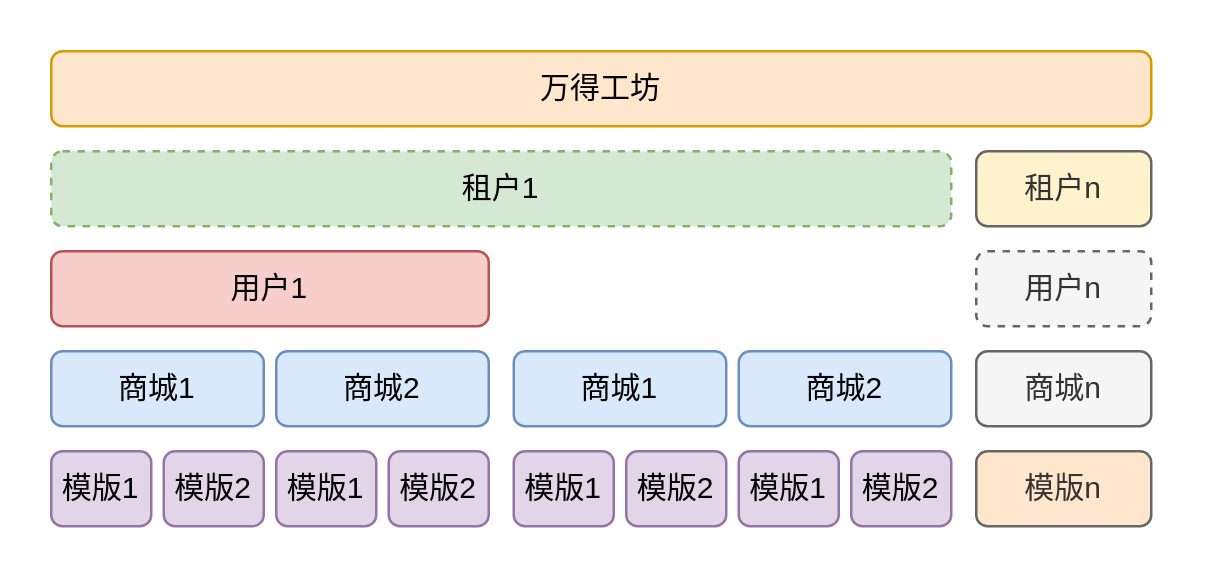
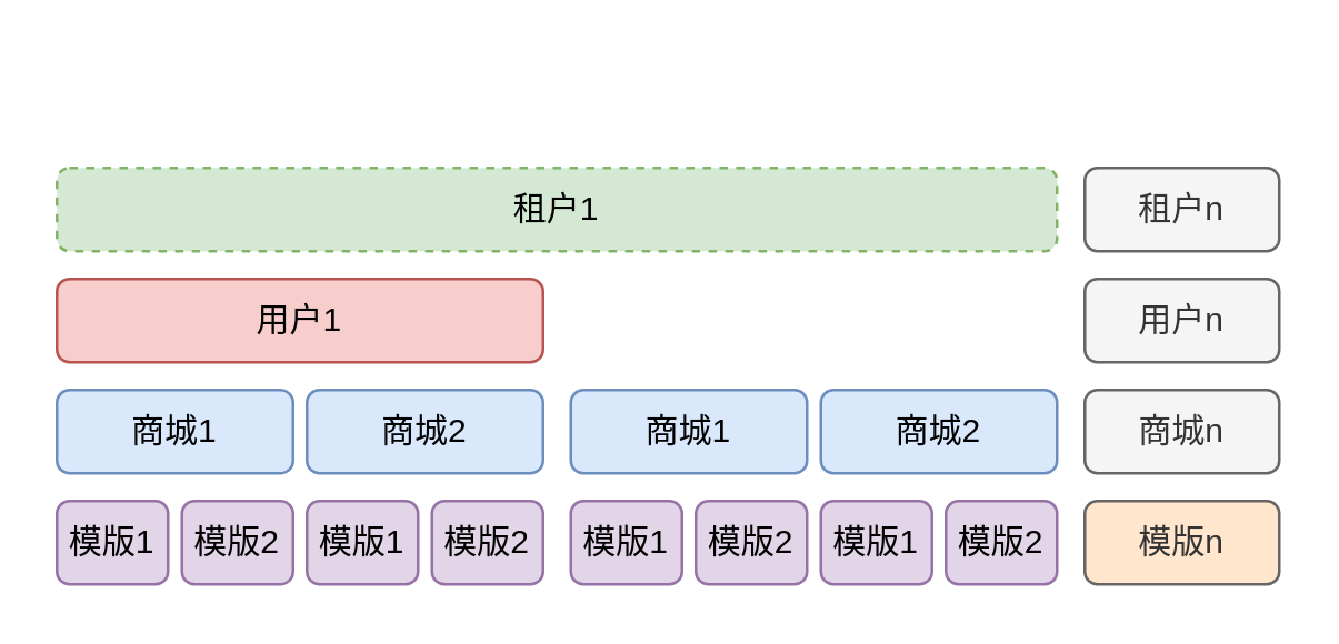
- <mxCell id="2" value="万得工坊" style="rounded=1;whiteSpace=wrap;html=1;fillColor=#ffe6cc;strokeColor=#d79b00;" parent="1" vertex="1"><mxGeometry x="20" y="20" width="440" height="30" as="geometry" /></mxCell>
- <mxCell id="15" value="租户n" style="rounded=1;whiteSpace=wrap;html=1;fillColor=#fff2cc;fontColor=#333333;strokeColor=#666666;" parent="1" vertex="1"><mxGeometry x="390" y="60" width="70" height="30" as="geometry" /></mxCell>
+ <mxCell id="15" value="租户n" style="rounded=1;whiteSpace=wrap;html=1;fillColor=#f5f5f5;fontColor=#333333;strokeColor=#666666;" parent="1" vertex="1"><mxGeometry x="390" y="60" width="70" height="30" as="geometry" /></mxCell>
- <mxCell id="16" value="用户n" style="rounded=1;whiteSpace=wrap;html=1;fillColor=#f5f5f5;fontColor=#333333;strokeColor=#666666;dashed=1;" parent="1" vertex="1"><mxGeometry x="390" y="100" width="70" height="30" as="geometry" /></mxCell>
+ <mxCell id="16" value="用户n" style="rounded=1;whiteSpace=wrap;html=1;fillColor=#f5f5f5;fontColor=#333333;strokeColor=#666666;" parent="1" vertex="1"><mxGeometry x="390" y="100" width="70" height="30" as="geometry" /></mxCell>
